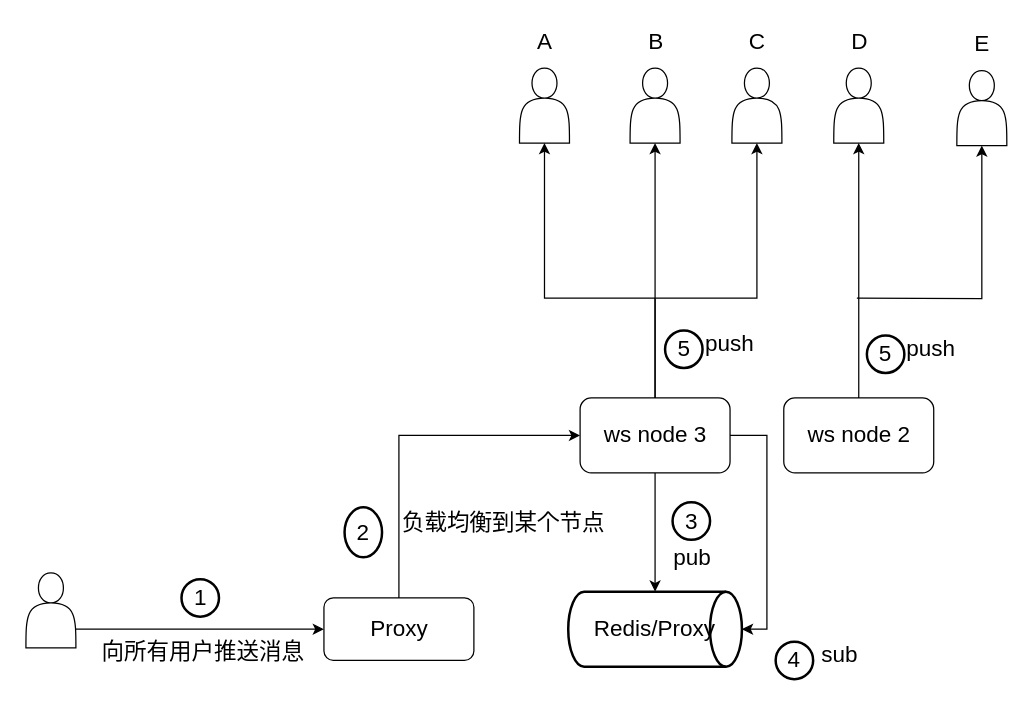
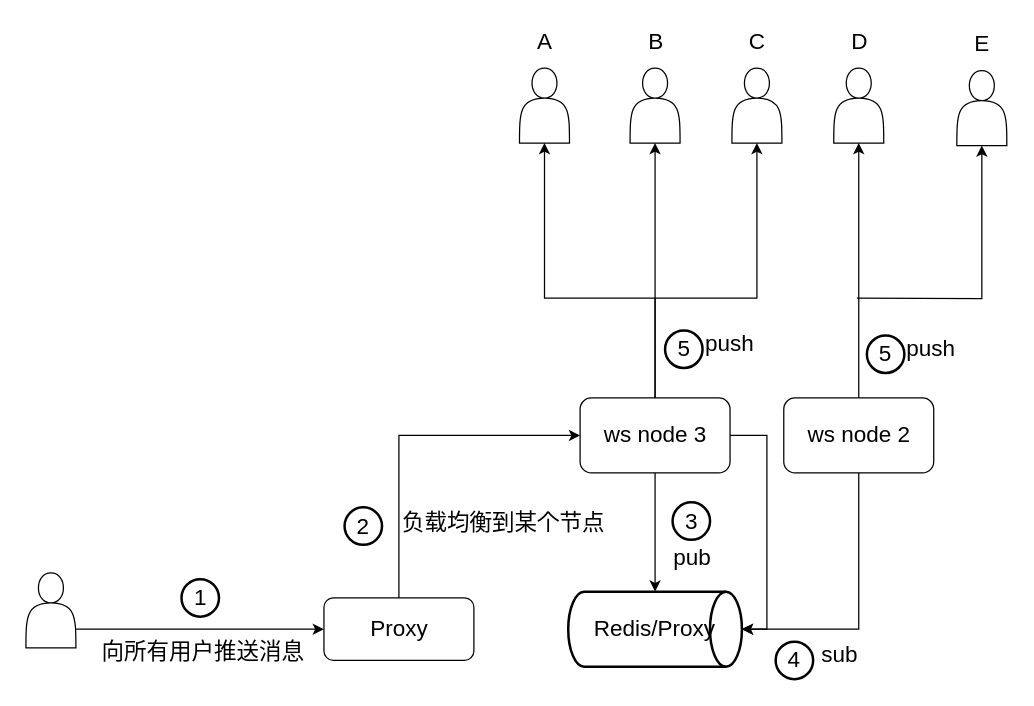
- <mxCell id="31" value="2" style="strokeWidth=2;html=1;shape=mxgraph.flowchart.start_2;whiteSpace=wrap;fillColor=none;fontSize=18;align=center;" parent="1" vertex="1"><mxGeometry x="275" y="405.5" width="30" height="40" as="geometry" /></mxCell>
+ <mxCell id="31" value="2" style="strokeWidth=2;html=1;shape=mxgraph.flowchart.start_2;whiteSpace=wrap;fillColor=none;fontSize=18;align=center;" parent="1" vertex="1"><mxGeometry y="405.5" width="30" height="30" as="geometry" x="275" /></mxCell>
+ <mxCell id="10" style="edgeStyle=orthogonalEdgeStyle;rounded=0;orthogonalLoop=1;jettySize=auto;html=1;exitX=0.5;exitY=1;exitDx=0;exitDy=0;fontSize=18;entryX=1;entryY=0.5;entryDx=0;entryDy=0;entryPerimeter=0;" parent="1" source="11" target="29" edge="1"><mxGeometry relative="1" as="geometry"><mxPoint x="605" y="508" as="targetPoint" /><Array as="points"><mxPoint x="687" y="503" /></Array></mxGeometry></mxCell>
